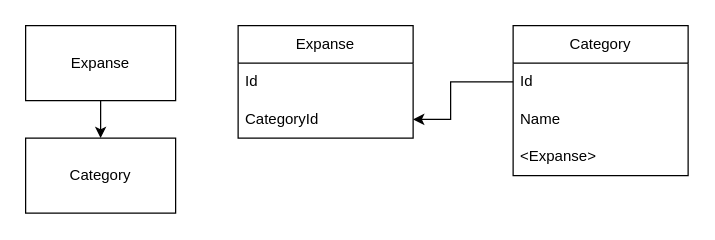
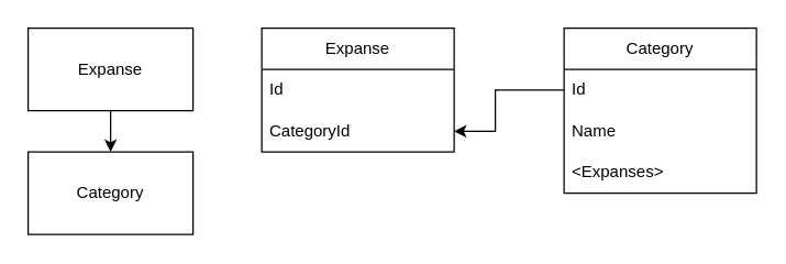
- <mxCell id="11" value="&amp;lt;Expanse&amp;gt;" style="text;strokeColor=none;fillColor=none;align=left;verticalAlign=middle;spacingLeft=4;spacingRight=4;overflow=hidden;points=[[0,0.5],[1,0.5]];portConstraint=eastwest;rotatable=0;whiteSpace=wrap;html=1;" vertex="1" parent="8"><mxGeometry y="90" width="140" height="30" as="geometry" /></mxCell>
+ <mxCell id="11" value="&amp;lt;Expanses&amp;gt;" style="text;strokeColor=none;fillColor=none;align=left;verticalAlign=middle;spacingLeft=4;spacingRight=4;overflow=hidden;points=[[0,0.5],[1,0.5]];portConstraint=eastwest;rotatable=0;whiteSpace=wrap;html=1;" vertex="1" parent="8"><mxGeometry y="90" width="140" height="30" as="geometry" /></mxCell>
